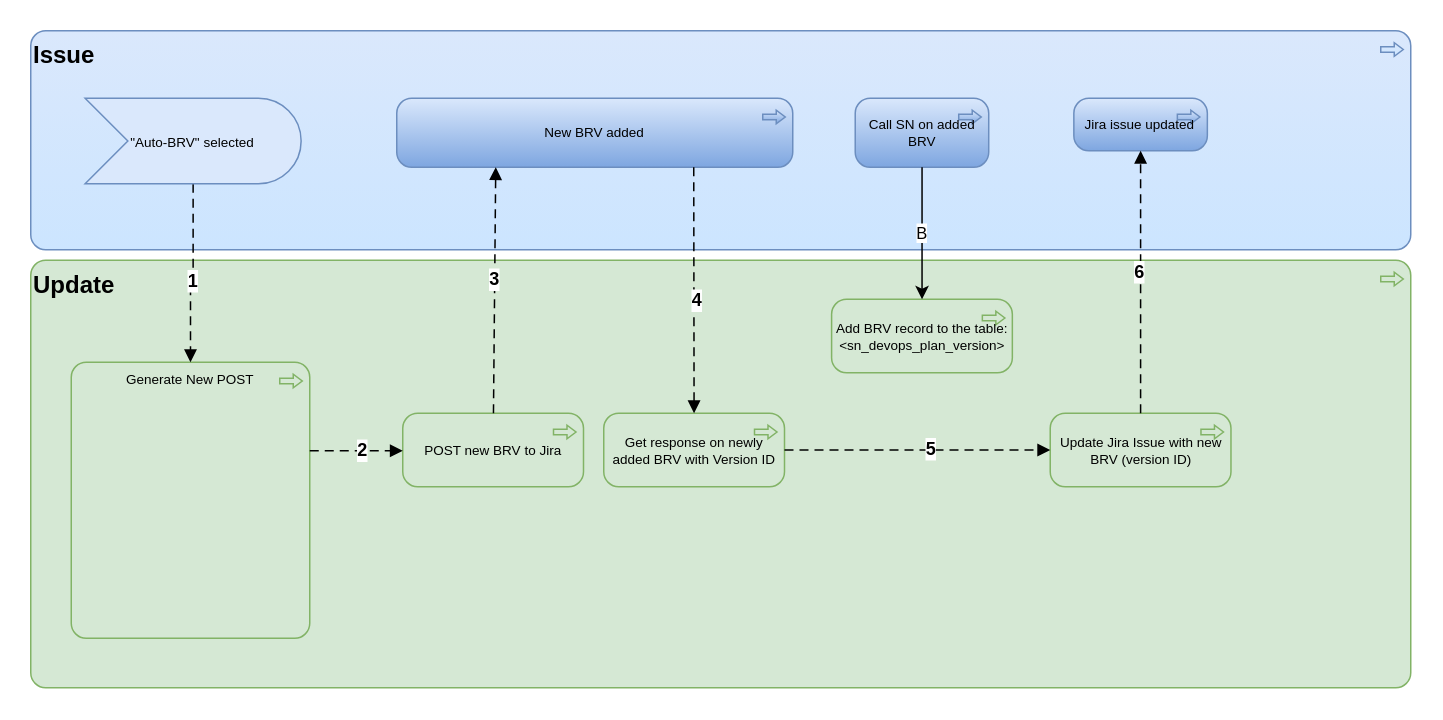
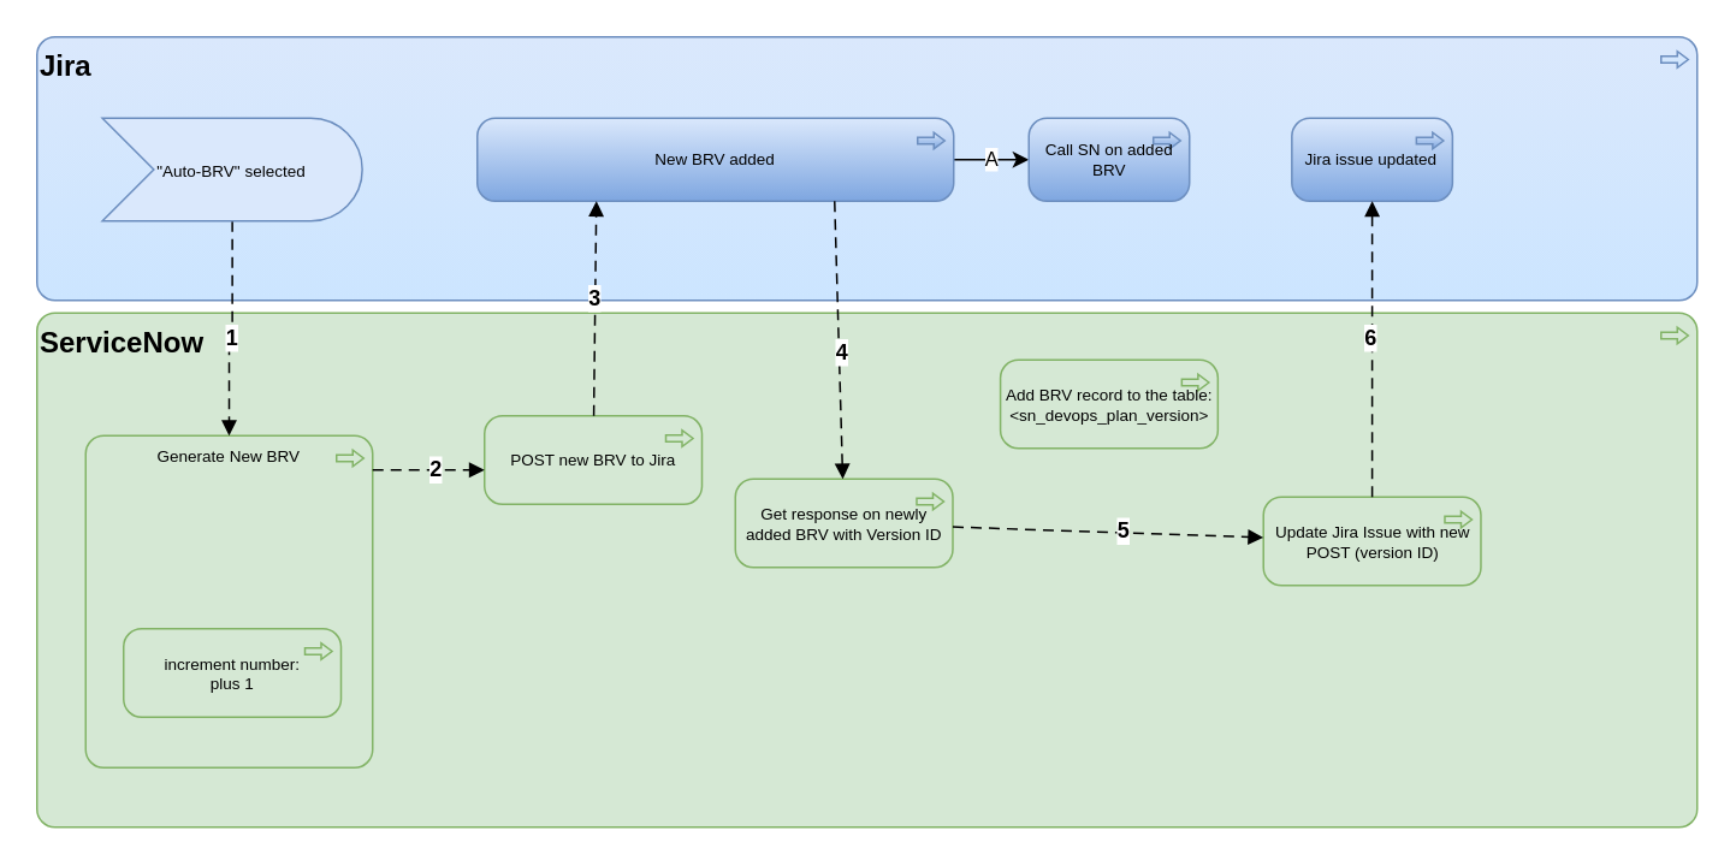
- <mxCell id="3" value="Issue" style="html=1;outlineConnect=0;whiteSpace=wrap;fillColor=#dae8fc;shape=mxgraph.archimate3.application;appType=proc;archiType=rounded;gradientColor=#CCE5FF;fontSize=16;strokeColor=#6c8ebf;verticalAlign=top;fontStyle=1;align=left;" parent="1" vertex="1"><mxGeometry x="20" y="20" width="920" height="146" as="geometry" /></mxCell>
+ <mxCell id="3" value="Jira" style="html=1;outlineConnect=0;whiteSpace=wrap;fillColor=#dae8fc;shape=mxgraph.archimate3.application;appType=proc;archiType=rounded;gradientColor=#CCE5FF;fontSize=16;strokeColor=#6c8ebf;verticalAlign=top;fontStyle=1;align=left;" parent="1" vertex="1"><mxGeometry x="20" y="20" width="920" height="146" as="geometry" /></mxCell>
- <mxCell id="12" value="Jira issue updated" style="html=1;outlineConnect=0;whiteSpace=wrap;fillColor=#dae8fc;shape=mxgraph.archimate3.application;appType=proc;archiType=rounded;gradientColor=#7ea6e0;fontSize=9;strokeColor=#6c8ebf;" vertex="1" parent="1"><mxGeometry x="715.4" y="65" width="89" height="35" as="geometry" /></mxCell>
+ <mxCell id="12" value="Jira issue updated" style="html=1;outlineConnect=0;whiteSpace=wrap;fillColor=#dae8fc;shape=mxgraph.archimate3.application;appType=proc;archiType=rounded;gradientColor=#7ea6e0;fontSize=9;strokeColor=#6c8ebf;" vertex="1" parent="1"><mxGeometry x="715.4" y="65" width="89" height="46" as="geometry" /></mxCell>
+ <mxCell id="8" value="A" style="edgeStyle=orthogonalEdgeStyle;rounded=0;orthogonalLoop=1;jettySize=auto;html=1;" edge="1" parent="1" source="9" target="10"><mxGeometry relative="1" as="geometry" /></mxCell>
- <mxCell id="20" value="B" style="edgeStyle=orthogonalEdgeStyle;rounded=0;orthogonalLoop=1;jettySize=auto;html=1;" edge="1" parent="1" source="10" target="11"><mxGeometry relative="1" as="geometry"><mxPoint x="487" y="98" as="sourcePoint" /><mxPoint x="579.65" y="98" as="targetPoint" /></mxGeometry></mxCell>
- <mxCell id="2" value="Update" style="html=1;outlineConnect=0;whiteSpace=wrap;fillColor=#d5e8d4;shape=mxgraph.archimate3.application;appType=proc;archiType=rounded;fontSize=16;strokeColor=#82b366;verticalAlign=top;fontStyle=1;align=left;" parent="1" vertex="1"><mxGeometry x="20" y="173" width="920" height="285" as="geometry" /></mxCell>
+ <mxCell id="2" value="ServiceNow" style="html=1;outlineConnect=0;whiteSpace=wrap;fillColor=#d5e8d4;shape=mxgraph.archimate3.application;appType=proc;archiType=rounded;fontSize=16;strokeColor=#82b366;verticalAlign=top;fontStyle=1;align=left;" parent="1" vertex="1"><mxGeometry x="20" y="173" width="920" height="285" as="geometry" /></mxCell>
- <mxCell id="4" value="Generate New POST" style="html=1;outlineConnect=0;whiteSpace=wrap;fillColor=#d5e8d4;shape=mxgraph.archimate3.application;appType=proc;archiType=rounded;fontSize=9;verticalAlign=top;align=center;strokeColor=#82b366;" parent="1" vertex="1"><mxGeometry x="47" y="241" width="159" height="184" as="geometry" /></mxCell>
+ <mxCell id="4" value="Generate New BRV" style="html=1;outlineConnect=0;whiteSpace=wrap;fillColor=#d5e8d4;shape=mxgraph.archimate3.application;appType=proc;archiType=rounded;fontSize=9;verticalAlign=top;align=center;strokeColor=#82b366;" parent="1" vertex="1"><mxGeometry x="47" y="241" width="159" height="184" as="geometry" /></mxCell>
- <mxCell id="6" value="POST new BRV to Jira" style="html=1;outlineConnect=0;whiteSpace=wrap;fillColor=#d5e8d4;shape=mxgraph.archimate3.application;appType=proc;archiType=rounded;fontSize=9;verticalAlign=middle;align=center;strokeColor=#82b366;" vertex="1" parent="1"><mxGeometry x="268" y="275" width="120.5" height="49" as="geometry" /></mxCell>
+ <mxCell id="6" value="POST new BRV to Jira" style="html=1;outlineConnect=0;whiteSpace=wrap;fillColor=#d5e8d4;shape=mxgraph.archimate3.application;appType=proc;archiType=rounded;fontSize=9;verticalAlign=middle;align=center;strokeColor=#82b366;" vertex="1" parent="1"><mxGeometry x="268" y="230" width="120.5" height="49" as="geometry" /></mxCell>
- <mxCell id="19" value="Get response on newly added BRV with Version ID" style="html=1;outlineConnect=0;whiteSpace=wrap;fillColor=#d5e8d4;shape=mxgraph.archimate3.application;appType=proc;archiType=rounded;fontSize=9;verticalAlign=middle;align=center;strokeColor=#82b366;" vertex="1" parent="1"><mxGeometry x="402" y="275" width="120.5" height="49" as="geometry" /></mxCell>
+ <mxCell id="19" value="Get response on newly added BRV with Version ID" style="html=1;outlineConnect=0;whiteSpace=wrap;fillColor=#d5e8d4;shape=mxgraph.archimate3.application;appType=proc;archiType=rounded;fontSize=9;verticalAlign=middle;align=center;strokeColor=#82b366;" vertex="1" parent="1"><mxGeometry x="407" y="265" width="120.5" height="49" as="geometry" /></mxCell>
- <mxCell id="7" value="Update Jira Issue with new BRV (version ID)" style="html=1;outlineConnect=0;whiteSpace=wrap;fillColor=#d5e8d4;shape=mxgraph.archimate3.application;appType=proc;archiType=rounded;fontSize=9;verticalAlign=middle;align=center;strokeColor=#82b366;" vertex="1" parent="1"><mxGeometry x="699.65" y="275" width="120.5" height="49" as="geometry" /></mxCell>
+ <mxCell id="7" value="Update Jira Issue with new POST (version ID)" style="html=1;outlineConnect=0;whiteSpace=wrap;fillColor=#d5e8d4;shape=mxgraph.archimate3.application;appType=proc;archiType=rounded;fontSize=9;verticalAlign=middle;align=center;strokeColor=#82b366;" vertex="1" parent="1"><mxGeometry x="699.65" y="275" width="120.5" height="49" as="geometry" /></mxCell>
+ <mxCell id="5" value="increment number:&lt;br&gt;plus 1" style="html=1;outlineConnect=0;whiteSpace=wrap;fillColor=#d5e8d4;shape=mxgraph.archimate3.application;appType=proc;archiType=rounded;fontSize=9;verticalAlign=middle;align=center;strokeColor=#82b366;" vertex="1" parent="1"><mxGeometry x="68" y="348" width="120.5" height="49" as="geometry" /></mxCell>
